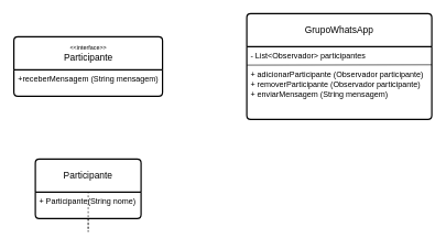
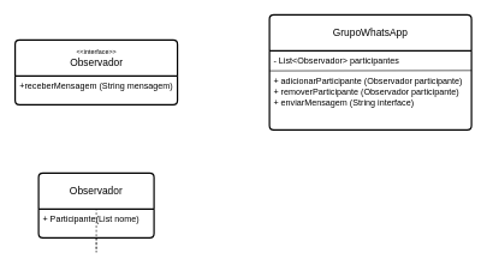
- <mxCell id="5" value="&lt;div style=&quot;font-size: 9px;&quot;&gt;&amp;lt;&amp;lt;interface&amp;gt;&amp;gt;&lt;/div&gt;Participante" style="swimlane;childLayout=stackLayout;horizontal=1;startSize=50;horizontalStack=0;rounded=1;fontSize=14;fontStyle=0;strokeWidth=2;resizeParent=0;resizeLast=1;shadow=0;dashed=0;align=center;arcSize=4;whiteSpace=wrap;html=1;" parent="1" vertex="1"><mxGeometry x="20.5" y="55" width="225" height="90" as="geometry" /></mxCell>
+ <mxCell id="5" value="&lt;div style=&quot;font-size: 9px;&quot;&gt;&amp;lt;&amp;lt;interface&amp;gt;&amp;gt;&lt;/div&gt;Observador" style="swimlane;childLayout=stackLayout;horizontal=1;startSize=50;horizontalStack=0;rounded=1;fontSize=14;fontStyle=0;strokeWidth=2;resizeParent=0;resizeLast=1;shadow=0;dashed=0;align=center;arcSize=4;whiteSpace=wrap;html=1;" parent="1" vertex="1"><mxGeometry x="20.5" y="55" width="225" height="90" as="geometry" /></mxCell>
- <mxCell id="3" value="&lt;div&gt;- List&amp;lt;Observador&amp;gt; participantes&lt;/div&gt;&lt;div&gt;&lt;br&gt;&lt;/div&gt;&lt;div&gt;+&amp;nbsp;adicionarParticipante (Observador participante)&lt;/div&gt;&lt;div&gt;+&amp;nbsp;removerParticipante (Observador participante)&lt;/div&gt;&lt;div&gt;+ enviarMensagem (String mensagem)&lt;/div&gt;" style="align=left;strokeColor=none;fillColor=none;spacingLeft=4;fontSize=12;verticalAlign=top;resizable=0;rotatable=0;part=1;html=1;" parent="2" vertex="1"><mxGeometry y="50" width="280" height="110" as="geometry" /></mxCell>
+ <mxCell id="3" value="&lt;div&gt;- List&amp;lt;Observador&amp;gt; participantes&lt;/div&gt;&lt;div&gt;&lt;br&gt;&lt;/div&gt;&lt;div&gt;+&amp;nbsp;adicionarParticipante (Observador participante)&lt;/div&gt;&lt;div&gt;+&amp;nbsp;removerParticipante (Observador participante)&lt;/div&gt;&lt;div&gt;+ enviarMensagem (String interface)&lt;/div&gt;" style="align=left;strokeColor=none;fillColor=none;spacingLeft=4;fontSize=12;verticalAlign=top;resizable=0;rotatable=0;part=1;html=1;" parent="2" vertex="1"><mxGeometry y="50" width="280" height="110" as="geometry" /></mxCell>
- <mxCell id="8" value="Participante" style="swimlane;childLayout=stackLayout;horizontal=1;startSize=50;horizontalStack=0;rounded=1;fontSize=14;fontStyle=0;strokeWidth=2;resizeParent=0;resizeLast=1;shadow=0;dashed=0;align=center;arcSize=4;whiteSpace=wrap;html=1;" parent="1" vertex="1"><mxGeometry x="53" y="240" width="160" height="90" as="geometry" /></mxCell>
+ <mxCell id="8" value="Observador" style="swimlane;childLayout=stackLayout;horizontal=1;startSize=50;horizontalStack=0;rounded=1;fontSize=14;fontStyle=0;strokeWidth=2;resizeParent=0;resizeLast=1;shadow=0;dashed=0;align=center;arcSize=4;whiteSpace=wrap;html=1;" parent="1" vertex="1"><mxGeometry x="53" y="240" width="160" height="90" as="geometry" /></mxCell>
- <mxCell id="9" value="+&amp;nbsp;Participante(String nome)" style="align=left;strokeColor=none;fillColor=none;spacingLeft=4;fontSize=12;verticalAlign=top;resizable=0;rotatable=0;part=1;html=1;" parent="8" vertex="1"><mxGeometry y="50" width="160" height="40" as="geometry" /></mxCell>
+ <mxCell id="9" value="+&amp;nbsp;Participante(List nome)" style="align=left;strokeColor=none;fillColor=none;spacingLeft=4;fontSize=12;verticalAlign=top;resizable=0;rotatable=0;part=1;html=1;" parent="8" vertex="1"><mxGeometry y="50" width="160" height="40" as="geometry" /></mxCell>
